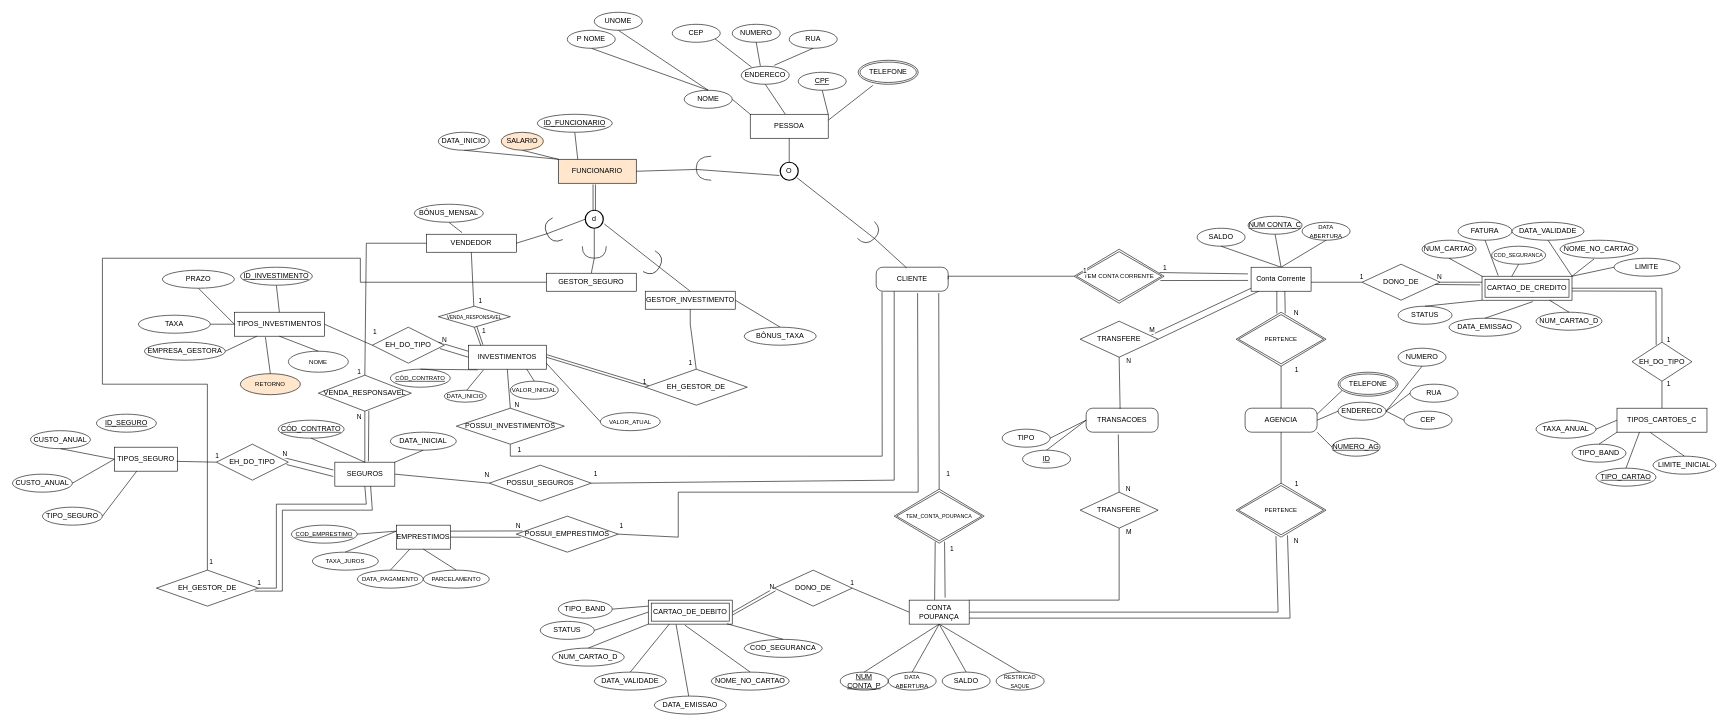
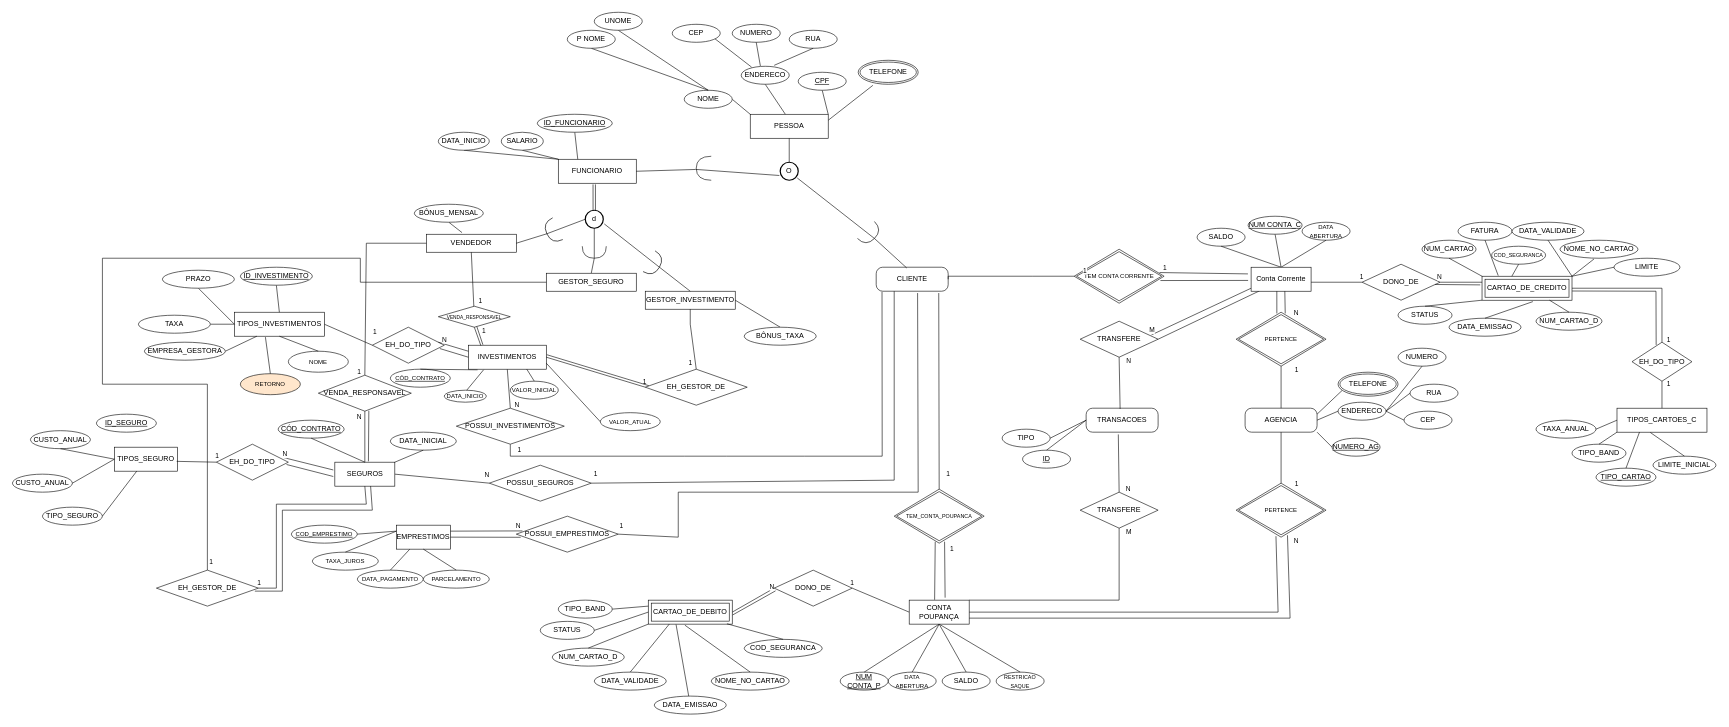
- <mxCell id="251" value="SALARIO" style="ellipse;whiteSpace=wrap;html=1;fillColor=#ffe6cc;" parent="1" vertex="1"><mxGeometry x="835" y="220" width="70" height="30" as="geometry" /></mxCell>
+ <mxCell id="251" value="SALARIO" style="ellipse;whiteSpace=wrap;html=1;" parent="1" vertex="1"><mxGeometry x="835" y="220" width="70" height="30" as="geometry" /></mxCell>
- <mxCell id="220" value="FUNCIONARIO" style="whiteSpace=wrap;html=1;align=center;fillColor=#ffe6cc;" parent="1" vertex="1"><mxGeometry x="930" y="265" width="130" height="40" as="geometry" /></mxCell>
+ <mxCell id="220" value="FUNCIONARIO" style="whiteSpace=wrap;html=1;align=center;" parent="1" vertex="1"><mxGeometry x="930" y="265" width="130" height="40" as="geometry" /></mxCell>
